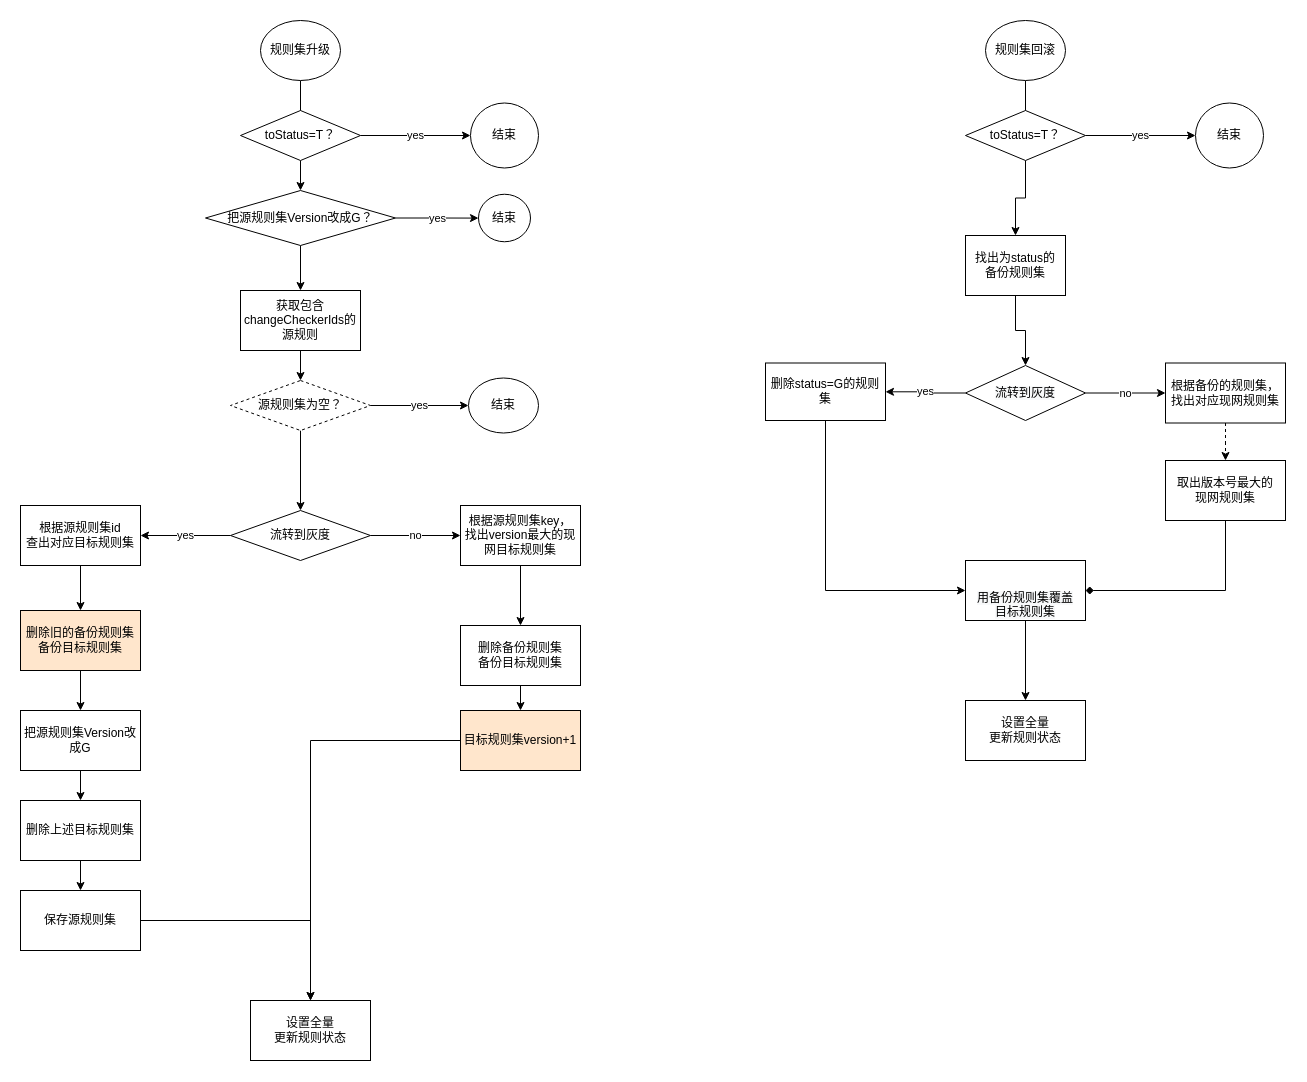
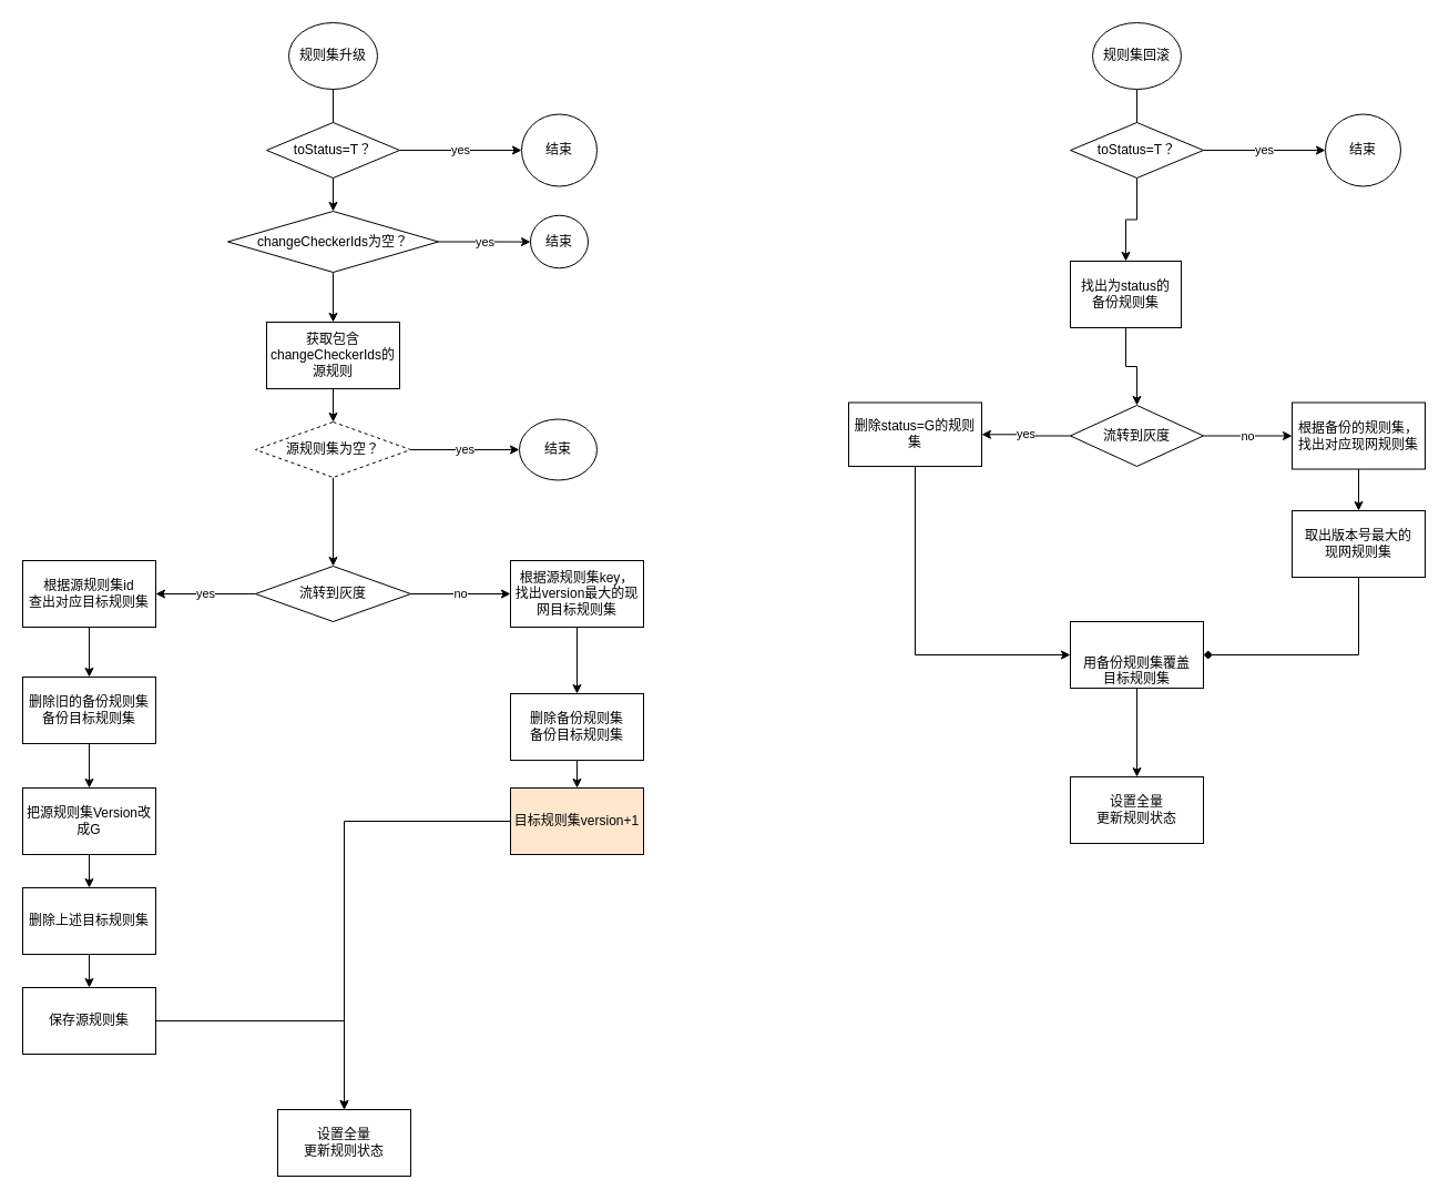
- <mxCell id="9" value="把源规则集Version改成G？" style="rhombus;whiteSpace=wrap;html=1;" vertex="1" parent="1"><mxGeometry x="205" y="190" width="190" height="55" as="geometry" /></mxCell>
+ <mxCell id="9" value="changeCheckerIds为空？" style="rhombus;whiteSpace=wrap;html=1;" vertex="1" parent="1"><mxGeometry x="205" y="190" width="190" height="55" as="geometry" /></mxCell>
- <mxCell id="49" value="" style="edgeStyle=orthogonalEdgeStyle;rounded=0;orthogonalLoop=1;jettySize=auto;html=1;dashed=1;" edge="1" parent="1" source="50" target="56"><mxGeometry relative="1" as="geometry" /></mxCell>
+ <mxCell id="49" value="" style="edgeStyle=orthogonalEdgeStyle;rounded=0;orthogonalLoop=1;jettySize=auto;html=1;" edge="1" parent="1" source="50" target="56"><mxGeometry relative="1" as="geometry" /></mxCell>
- <mxCell id="24" value="删除旧的备份规则集&lt;br&gt;备份目标规则集" style="whiteSpace=wrap;html=1;fillColor=#ffe6cc;" vertex="1" parent="1"><mxGeometry x="20" y="610" width="120" height="60" as="geometry" /></mxCell>
+ <mxCell id="24" value="删除旧的备份规则集&lt;br&gt;备份目标规则集" style="whiteSpace=wrap;html=1;" vertex="1" parent="1"><mxGeometry x="20" y="610" width="120" height="60" as="geometry" /></mxCell>
